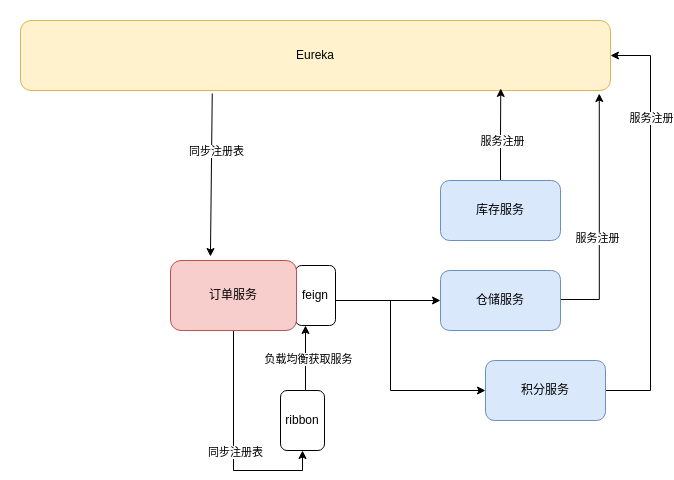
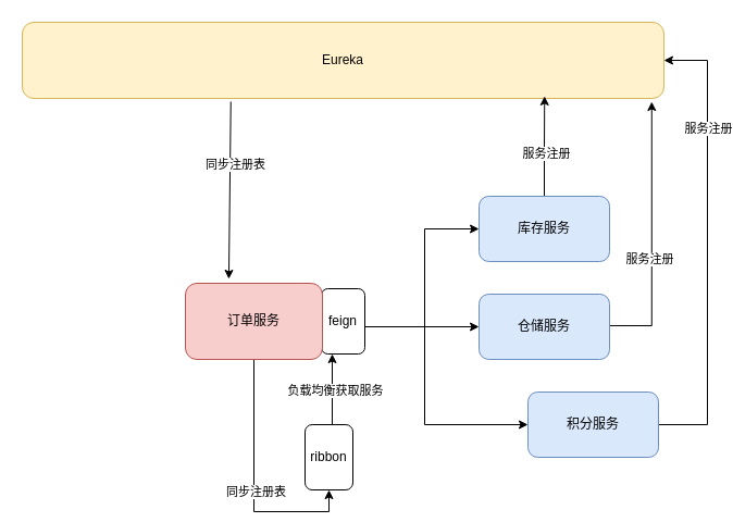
+ <mxCell id="2" style="edgeStyle=orthogonalEdgeStyle;rounded=0;orthogonalLoop=1;jettySize=auto;html=1;entryX=0;entryY=0.5;entryDx=0;entryDy=0;" parent="1" source="5" target="15" edge="1"><mxGeometry relative="1" as="geometry"><Array as="points"><mxPoint x="390" y="300" /><mxPoint x="390" y="210" /></Array></mxGeometry></mxCell>
